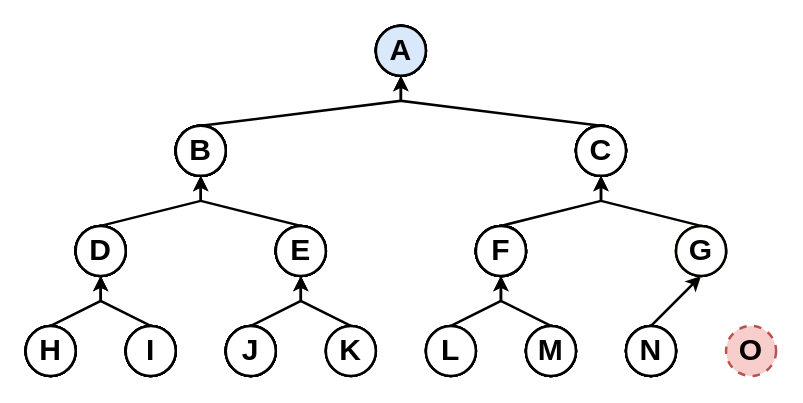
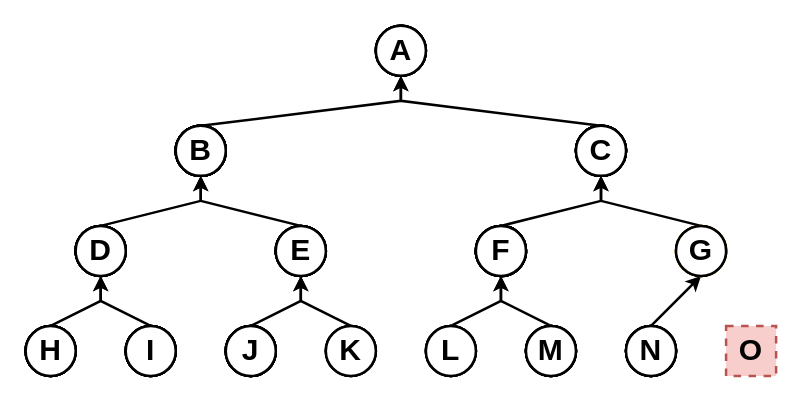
- <mxCell id="58" value="A" style="ellipse;whiteSpace=wrap;html=1;aspect=fixed;fontStyle=1;fontSize=24;strokeWidth=2;fillColor=#dae8fc;" vertex="1" parent="1"><mxGeometry x="300" y="20" width="40" height="40" as="geometry" /></mxCell>
+ <mxCell id="58" value="A" style="ellipse;whiteSpace=wrap;html=1;aspect=fixed;fontStyle=1;fontSize=24;strokeWidth=2;" vertex="1" parent="1"><mxGeometry x="300" y="20" width="40" height="40" as="geometry" /></mxCell>
- <mxCell id="68" value="O" style="ellipse;whiteSpace=wrap;html=1;aspect=fixed;fontStyle=1;fillColor=#f8cecc;strokeColor=#b85450;dashed=1;fontSize=24;strokeWidth=2;" vertex="1" parent="1"><mxGeometry x="580" y="260" width="40" height="40" as="geometry" /></mxCell>
+ <mxCell id="68" value="O" style="whiteSpace=wrap;html=1;aspect=fixed;fontStyle=1;fillColor=#f8cecc;strokeColor=#b85450;dashed=1;fontSize=24;strokeWidth=2;rounded=0;" vertex="1" parent="1"><mxGeometry x="580" y="260" width="40" height="40" as="geometry" /></mxCell>
